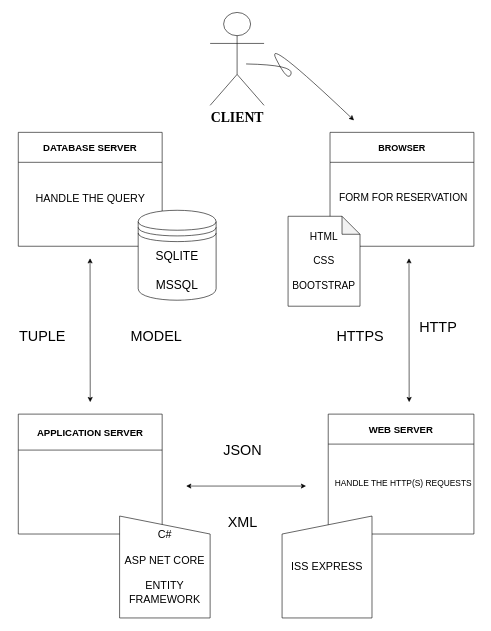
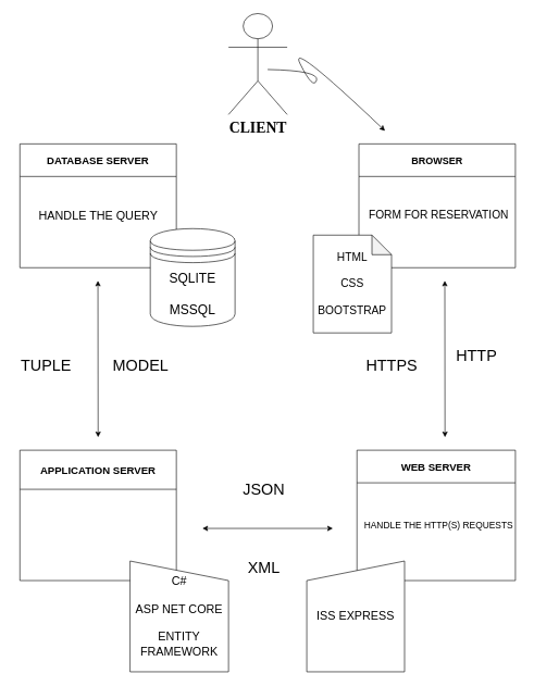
- <mxCell id="20" value="MODEL" style="text;html=1;align=center;verticalAlign=middle;resizable=0;points=[];autosize=1;strokeColor=none;fillColor=none;rounded=0;flipV=1;flipH=1;fontSize=24;" vertex="1" parent="1"><mxGeometry x="205" y="540" width="110" height="40" as="geometry" /></mxCell>
+ <mxCell id="20" value="MODEL" style="text;html=1;align=center;verticalAlign=middle;resizable=0;points=[];autosize=1;strokeColor=none;fillColor=none;rounded=0;flipV=1;flipH=1;fontSize=24;" vertex="1" parent="1"><mxGeometry x="160" y="540" width="110" height="40" as="geometry" /></mxCell>
